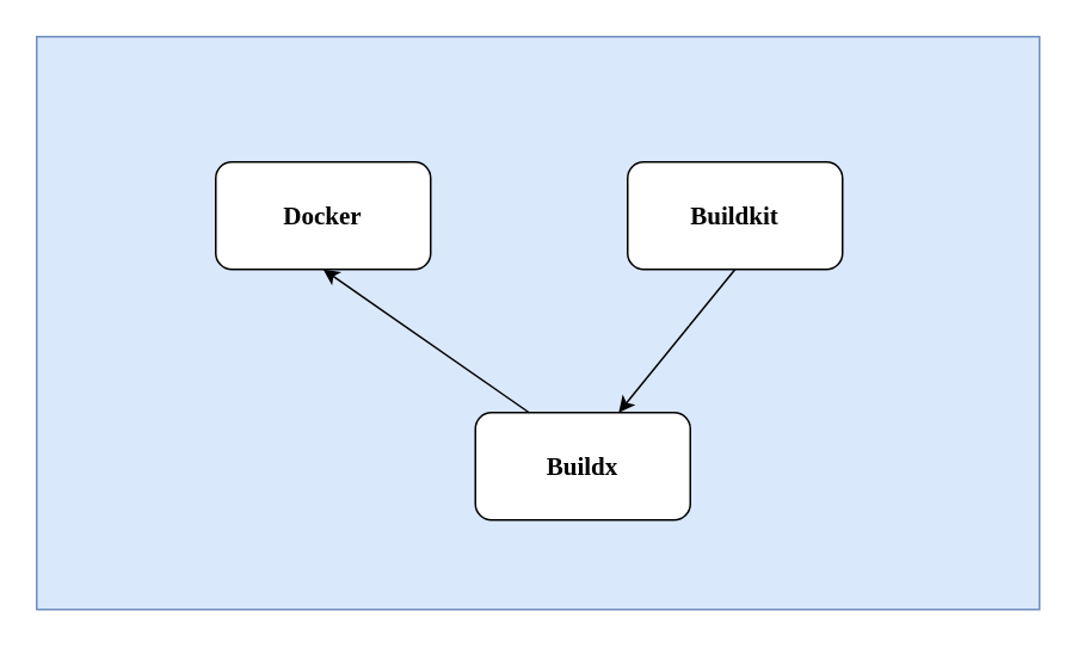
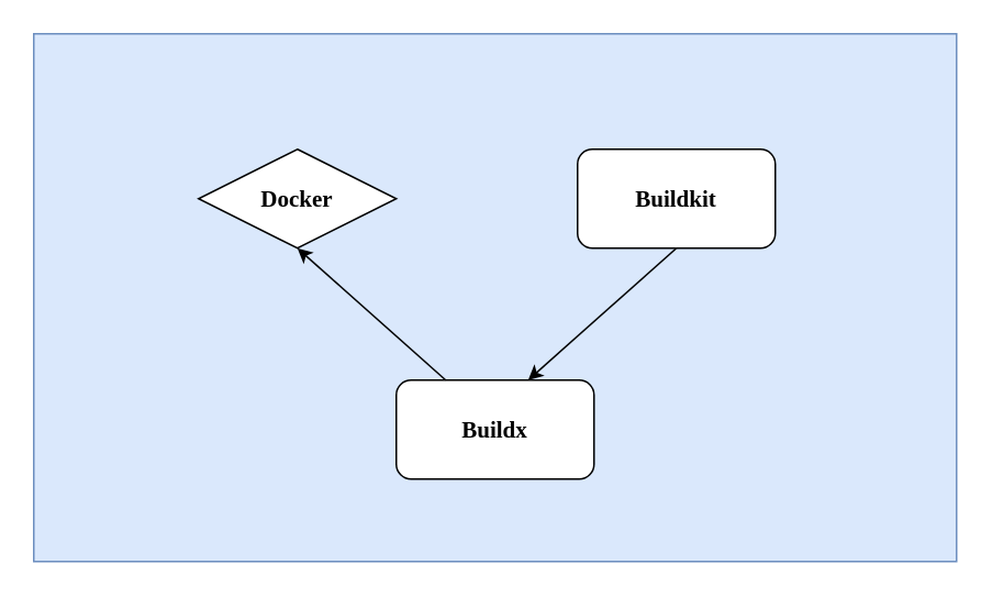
- <mxCell id="3" value="&lt;h3&gt;&lt;font face=&quot;Times New Roman&quot;&gt;Docker&lt;/font&gt;&lt;/h3&gt;" style="rounded=1;whiteSpace=wrap;html=1;" parent="1" vertex="1"><mxGeometry x="120" y="90" width="120" height="60" as="geometry" /></mxCell>
+ <mxCell id="3" value="&lt;h3&gt;&lt;font face=&quot;Times New Roman&quot;&gt;Docker&lt;/font&gt;&lt;/h3&gt;" style="rhombus;whiteSpace=wrap;html=1;" parent="1" vertex="1"><mxGeometry x="120" y="90" width="120" height="60" as="geometry" /></mxCell>
- <mxCell id="5" value="&lt;h3&gt;&lt;font face=&quot;Times New Roman&quot;&gt;Buildx&lt;/font&gt;&lt;/h3&gt;" style="rounded=1;whiteSpace=wrap;html=1;" parent="1" vertex="1"><mxGeometry x="265" y="230" width="120" height="60" as="geometry" /></mxCell>
+ <mxCell id="5" value="&lt;h3&gt;&lt;font face=&quot;Times New Roman&quot;&gt;Buildx&lt;/font&gt;&lt;/h3&gt;" style="rounded=1;whiteSpace=wrap;html=1;" parent="1" vertex="1"><mxGeometry x="240" y="230" width="120" height="60" as="geometry" /></mxCell>
